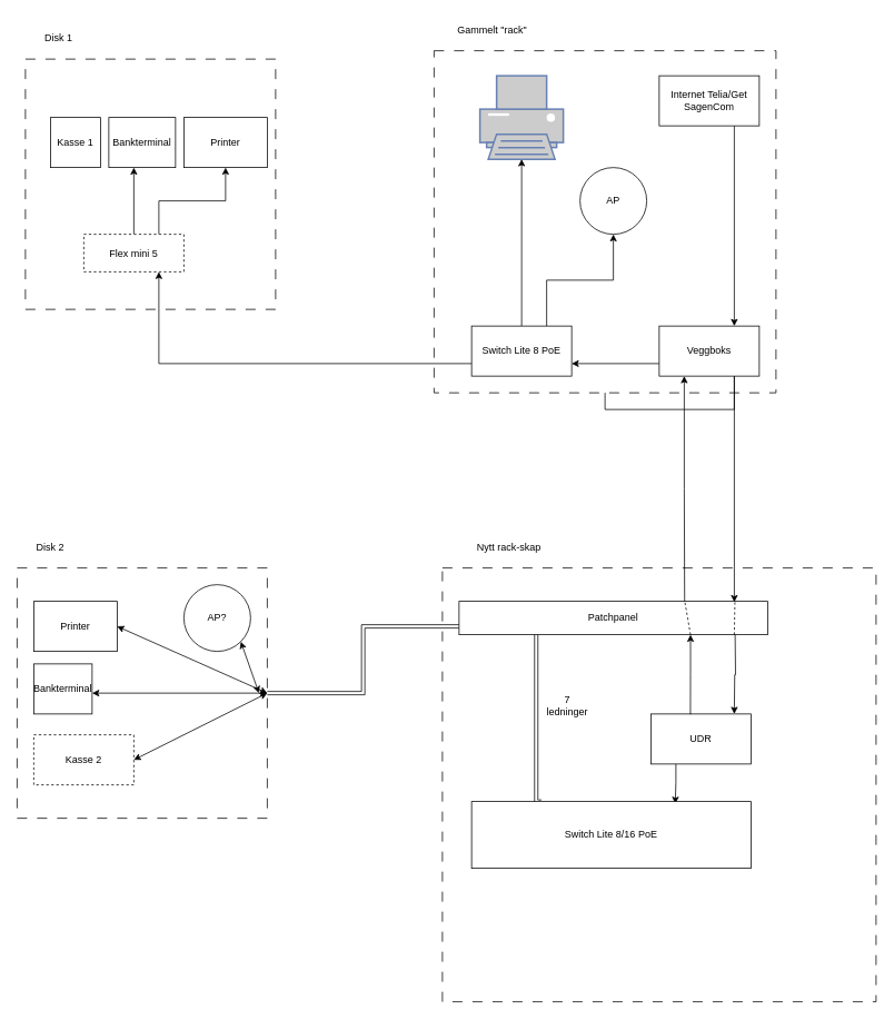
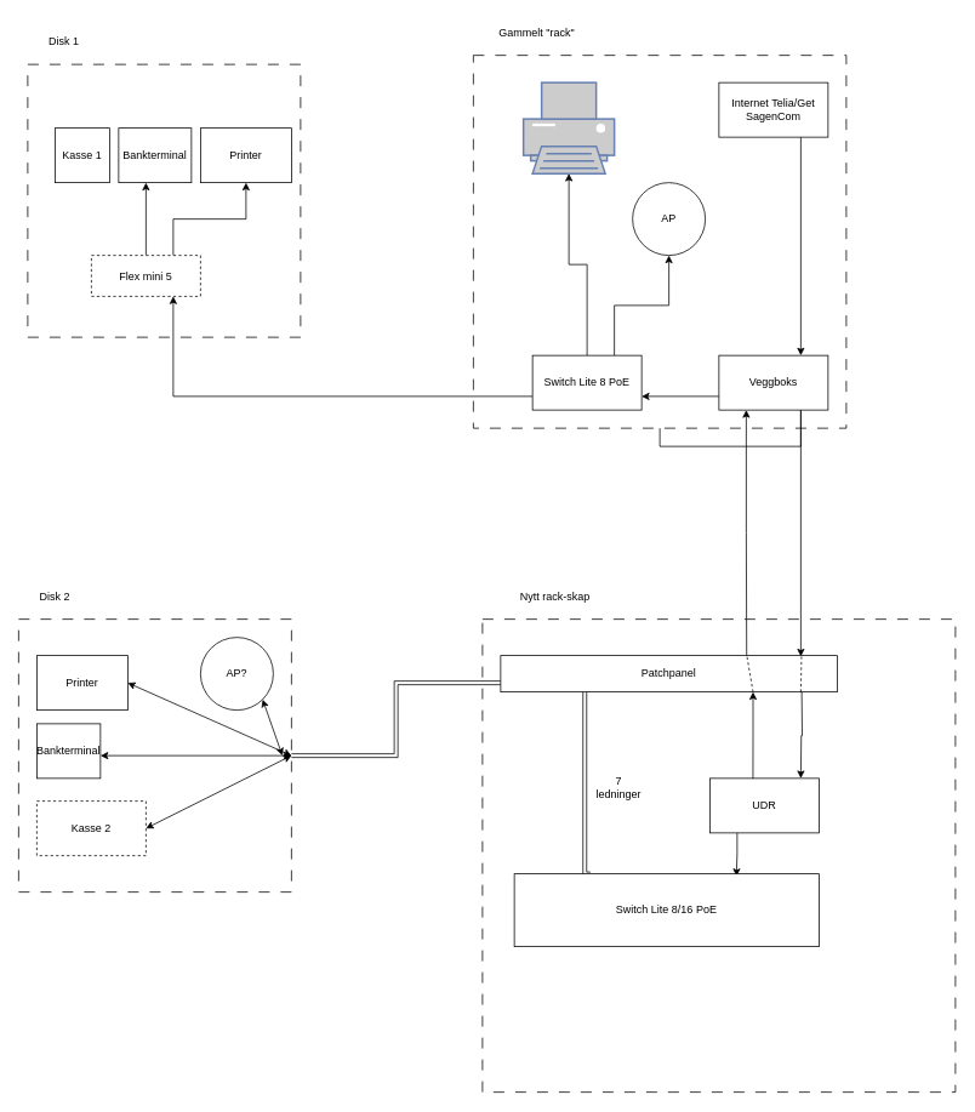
- <mxCell id="28" value="Switch&amp;nbsp;Lite 8 PoE" style="rounded=0;whiteSpace=wrap;html=1;" vertex="1" parent="1"><mxGeometry x="565" y="390" width="120" height="60" as="geometry" /></mxCell>
+ <mxCell id="28" value="Switch&amp;nbsp;Lite 8 PoE" style="rounded=0;whiteSpace=wrap;html=1;" vertex="1" parent="1"><mxGeometry x="585" y="390" width="120" height="60" as="geometry" /></mxCell>
- <mxCell id="36" value="7 ledninger" style="text;html=1;strokeColor=none;fillColor=none;align=center;verticalAlign=middle;whiteSpace=wrap;rounded=0;" vertex="1" parent="1"><mxGeometry x="650" y="830" width="60" height="30" as="geometry" /></mxCell>
+ <mxCell id="36" value="7 ledninger" style="text;html=1;strokeColor=none;fillColor=none;align=center;verticalAlign=middle;whiteSpace=wrap;rounded=0;" vertex="1" parent="1"><mxGeometry x="650" y="850" width="60" height="30" as="geometry" /></mxCell>
